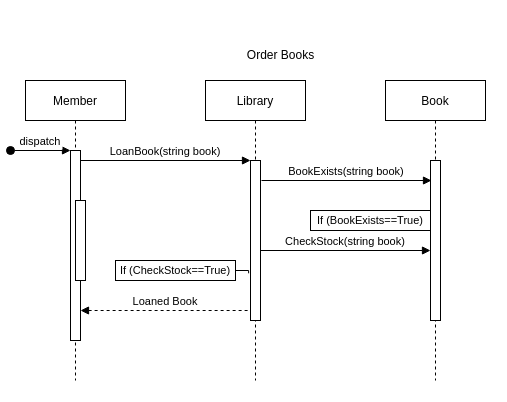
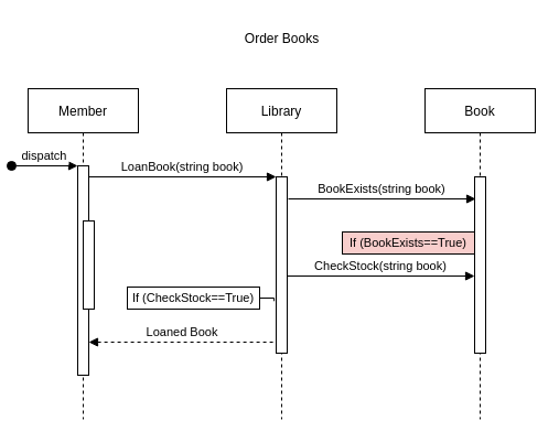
- <mxCell id="14" value="Order Books" style="text;html=1;align=center;verticalAlign=middle;resizable=0;points=[];autosize=1;strokeColor=none;fillColor=none;" parent="1" vertex="1"><mxGeometry x="230" y="40" width="90" height="30" as="geometry" /></mxCell>
+ <mxCell id="14" value="Order Books" style="text;html=1;align=center;verticalAlign=middle;resizable=0;points=[];autosize=1;strokeColor=none;fillColor=none;" parent="1" vertex="1"><mxGeometry x="205" y="20" width="90" height="30" as="geometry" /></mxCell>
- <mxCell id="15" value="&lt;font style=&quot;font-size: 11px;&quot;&gt;If (BookExists==True)&lt;/font&gt;" style="rounded=0;whiteSpace=wrap;html=1;" vertex="1" parent="1"><mxGeometry x="305" y="210" width="120" height="20" as="geometry" /></mxCell>
+ <mxCell id="15" value="&lt;font style=&quot;font-size: 11px;&quot;&gt;If (BookExists==True)&lt;/font&gt;" style="rounded=0;whiteSpace=wrap;html=1;fillColor=#f8cecc;" vertex="1" parent="1"><mxGeometry x="305" y="210" width="120" height="20" as="geometry" /></mxCell>
